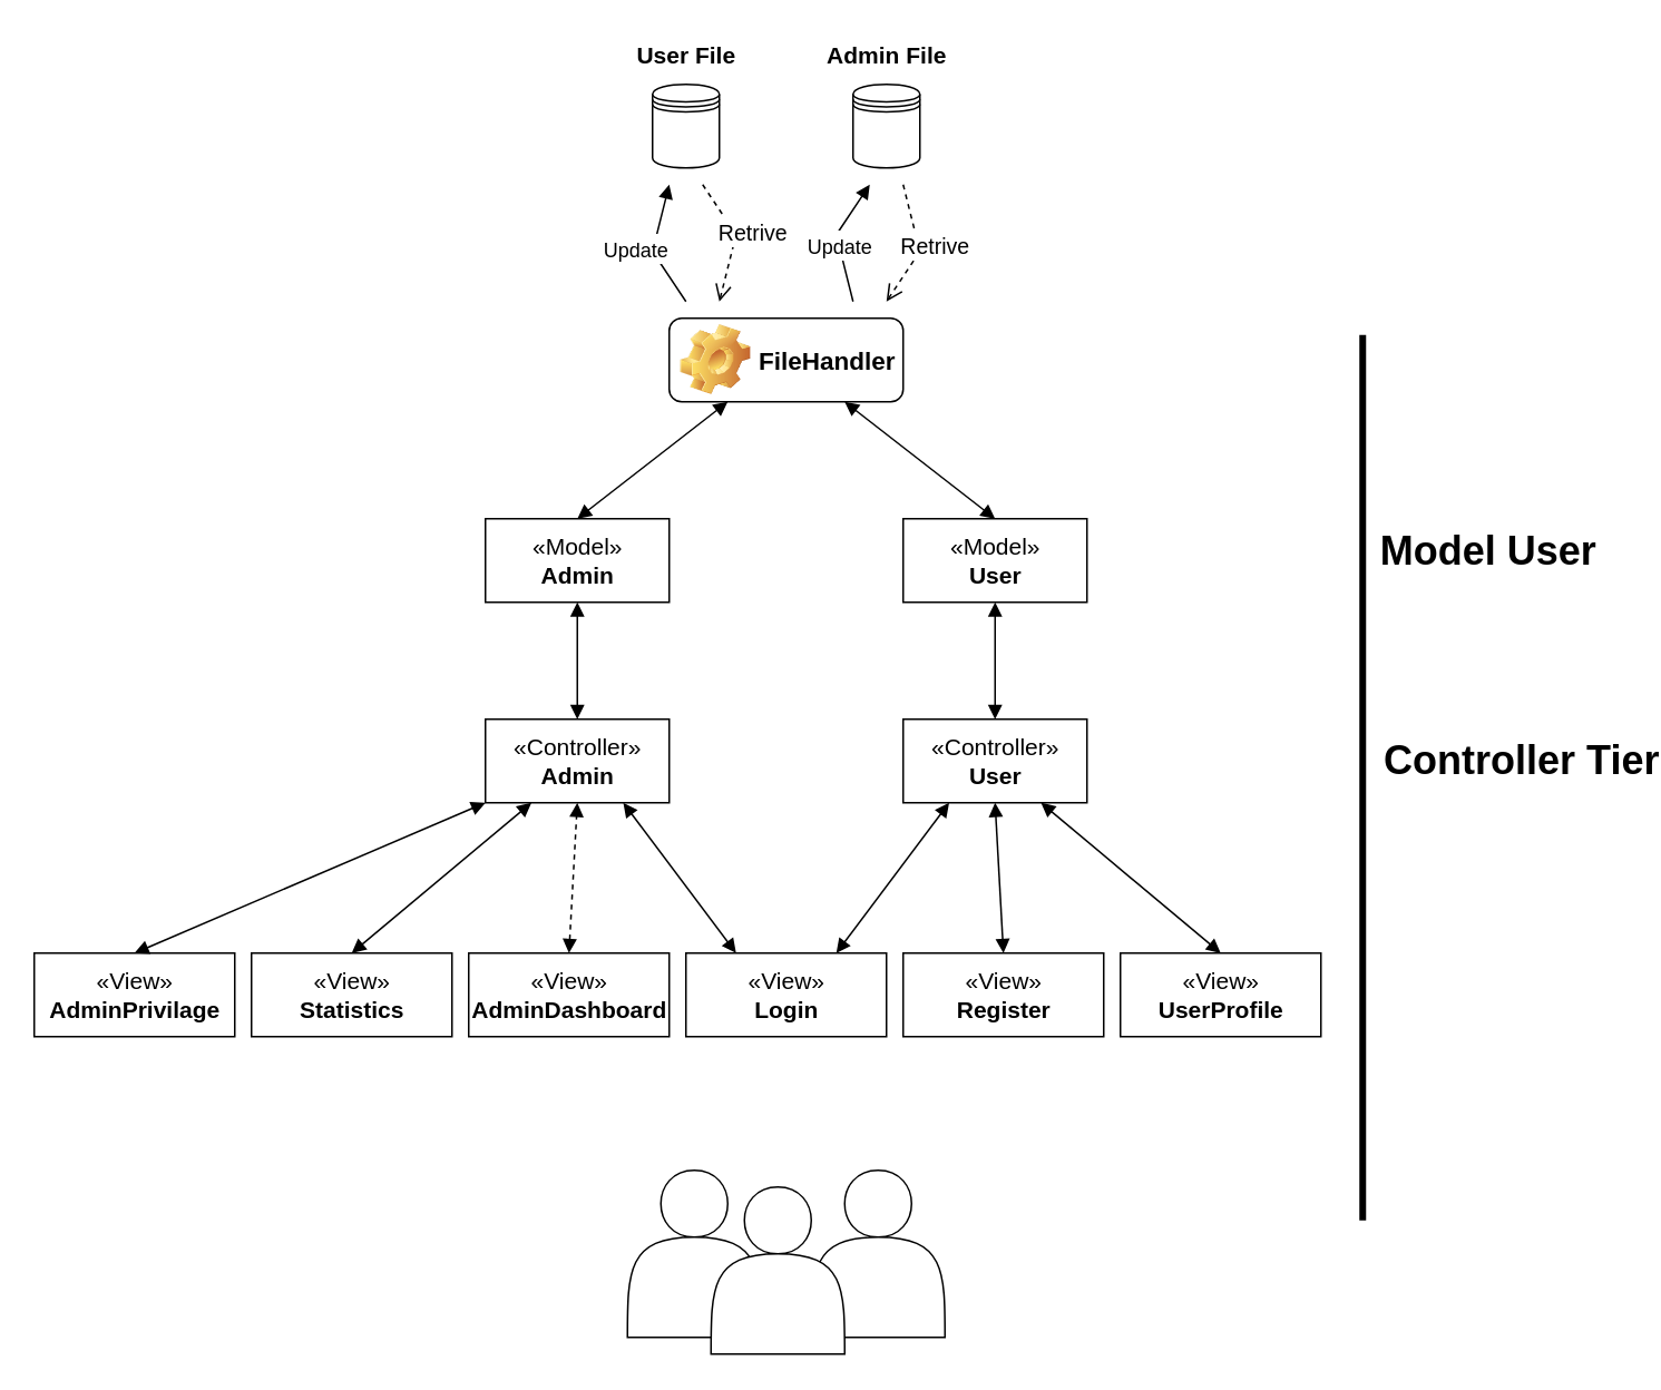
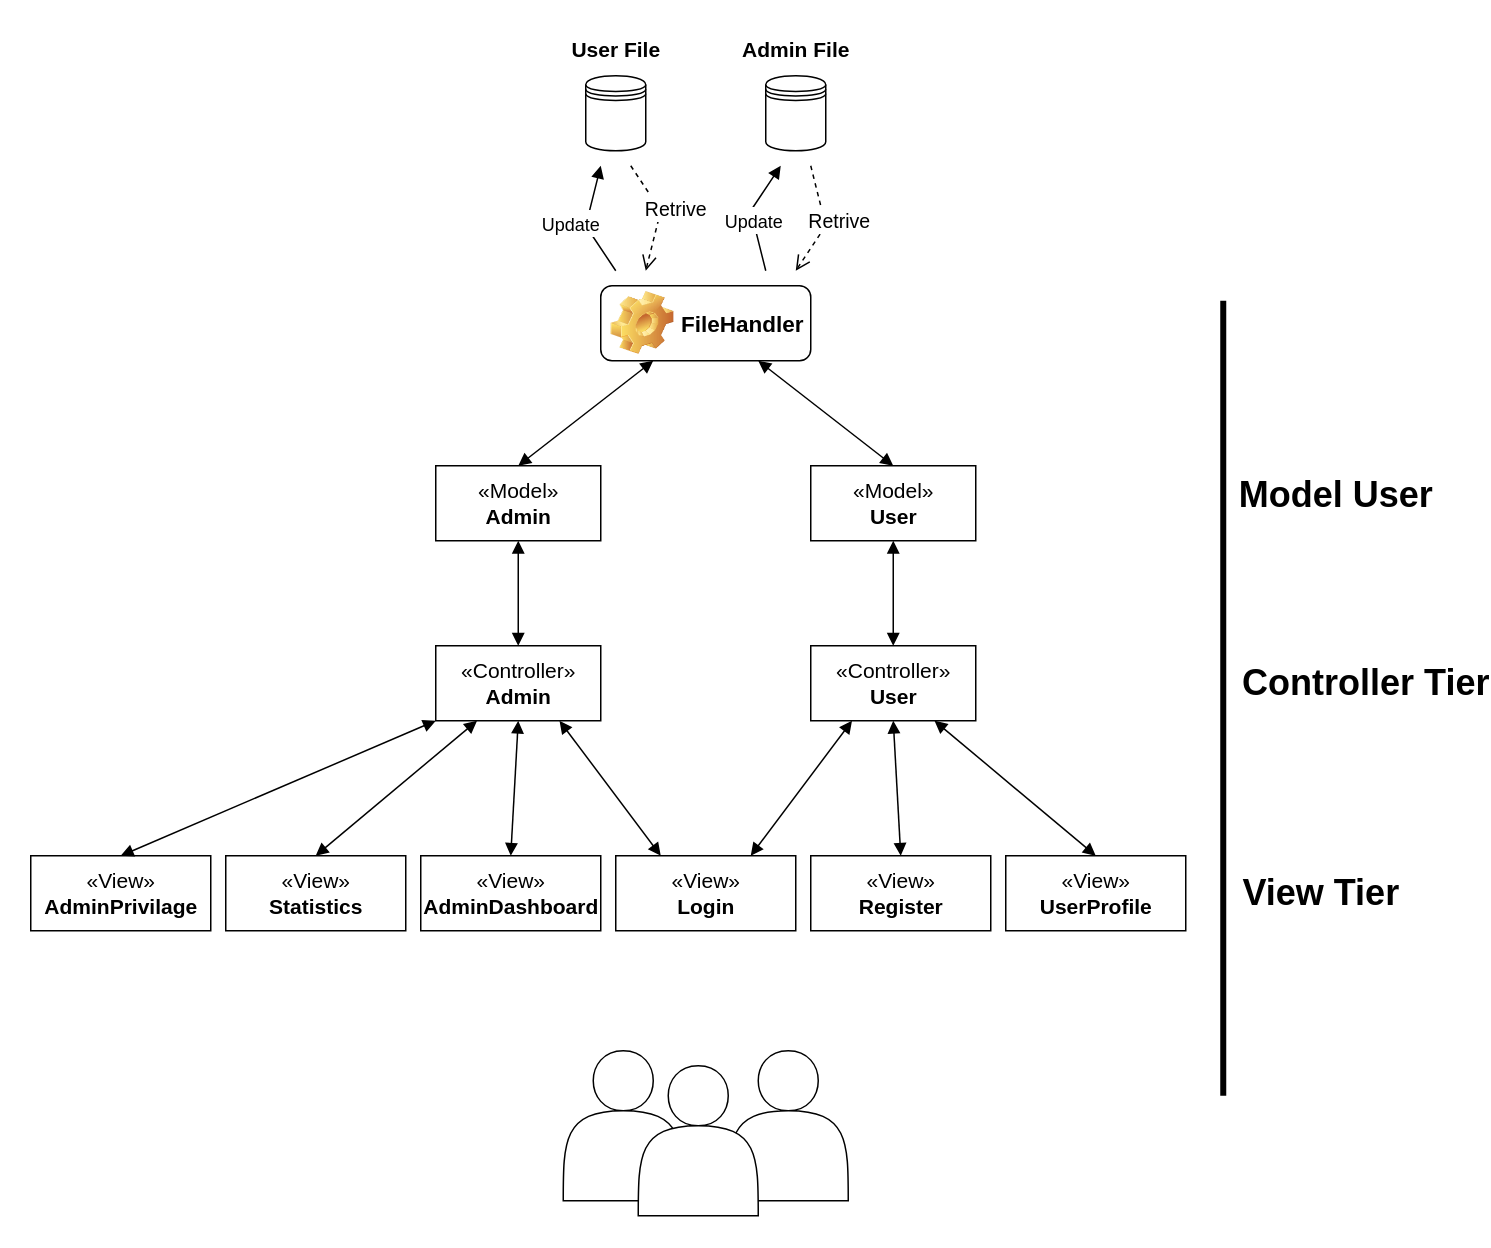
- <mxCell id="32" value="" style="endArrow=block;startArrow=block;endFill=1;startFill=1;html=1;rounded=0;fontSize=14;strokeWidth=1;exitX=0.5;exitY=0;exitDx=0;exitDy=0;entryX=0.5;entryY=1;entryDx=0;entryDy=0;dashed=1;" edge="1" parent="1" source="24" target="16"><mxGeometry width="160" relative="1" as="geometry"><mxPoint x="350" y="580" as="sourcePoint" /><mxPoint x="320" y="500" as="targetPoint" /></mxGeometry></mxCell>
+ <mxCell id="32" value="" style="endArrow=block;startArrow=block;endFill=1;startFill=1;html=1;rounded=0;fontSize=14;strokeWidth=1;exitX=0.5;exitY=0;exitDx=0;exitDy=0;entryX=0.5;entryY=1;entryDx=0;entryDy=0;" edge="1" parent="1" source="24" target="16"><mxGeometry width="160" relative="1" as="geometry"><mxPoint x="350" y="580" as="sourcePoint" /><mxPoint x="320" y="500" as="targetPoint" /></mxGeometry></mxCell>
+ <mxCell id="38" value="View&amp;nbsp;Tier" style="text;strokeColor=none;fillColor=none;html=1;fontSize=24;fontStyle=1;verticalAlign=middle;align=center;" vertex="1" parent="1"><mxGeometry x="830" y="575" width="100" height="40" as="geometry" /></mxCell>
